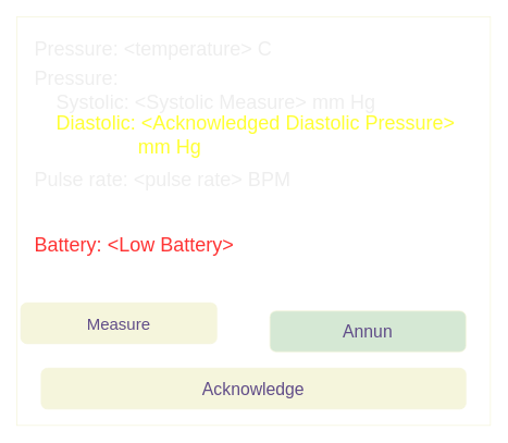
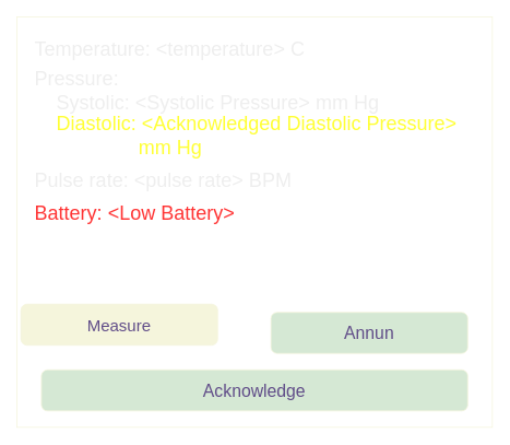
- <mxCell id="6" value="Pressure: &amp;lt;temperature&amp;gt; C" style="text;html=1;strokeColor=none;fillColor=none;align=left;verticalAlign=middle;whiteSpace=wrap;rounded=0;fontSize=24;fontColor=#EEEEEE;" vertex="1" parent="1"><mxGeometry x="40" y="40" width="340" height="40" as="geometry" /></mxCell>
+ <mxCell id="6" value="Temperature: &amp;lt;temperature&amp;gt; C" style="text;html=1;strokeColor=none;fillColor=none;align=left;verticalAlign=middle;whiteSpace=wrap;rounded=0;fontSize=24;fontColor=#EEEEEE;" vertex="1" parent="1"><mxGeometry x="40" y="40" width="340" height="40" as="geometry" /></mxCell>
- <mxCell id="9" value="Pressure:&lt;br&gt;&amp;nbsp; &amp;nbsp; Systolic: &amp;lt;Systolic Measure&amp;gt; mm Hg&lt;br&gt;" style="text;html=1;strokeColor=none;fillColor=none;align=left;verticalAlign=middle;whiteSpace=wrap;rounded=0;fontSize=24;fontColor=#EEEEEE;" vertex="1" parent="1"><mxGeometry x="40" y="80" width="430" height="60" as="geometry" /></mxCell>
+ <mxCell id="9" value="Pressure:&lt;br&gt;&amp;nbsp; &amp;nbsp; Systolic: &amp;lt;Systolic Pressure&amp;gt; mm Hg&lt;br&gt;" style="text;html=1;strokeColor=none;fillColor=none;align=left;verticalAlign=middle;whiteSpace=wrap;rounded=0;fontSize=24;fontColor=#EEEEEE;" vertex="1" parent="1"><mxGeometry x="40" y="80" width="430" height="60" as="geometry" /></mxCell>
- <mxCell id="8" value="Battery: &amp;lt;Low Battery&amp;gt;" style="text;html=1;strokeColor=none;fillColor=none;align=left;verticalAlign=middle;whiteSpace=wrap;rounded=0;fontSize=24;fontColor=#FF3333;" vertex="1" parent="1"><mxGeometry x="40" y="280" width="250" height="40" as="geometry" /></mxCell>
+ <mxCell id="8" value="Battery: &amp;lt;Low Battery&amp;gt;" style="text;html=1;strokeColor=none;fillColor=none;align=left;verticalAlign=middle;whiteSpace=wrap;rounded=0;fontSize=24;fontColor=#FF3333;" vertex="1" parent="1"><mxGeometry x="40" y="240" width="250" height="40" as="geometry" /></mxCell>
- <mxCell id="3" value="Acknowledge" style="rounded=1;whiteSpace=wrap;html=1;fillColor=#F5F5DC;strokeColor=#F5F5DC;fontColor=#604C88;fontSize=21;" vertex="1" parent="1"><mxGeometry x="50" y="450" width="520" height="50" as="geometry" /></mxCell>
+ <mxCell id="3" value="Acknowledge" style="rounded=1;whiteSpace=wrap;html=1;fillColor=#d5e8d4;strokeColor=#F5F5DC;fontColor=#604C88;fontSize=21;" vertex="1" parent="1"><mxGeometry x="50" y="450" width="520" height="50" as="geometry" /></mxCell>
